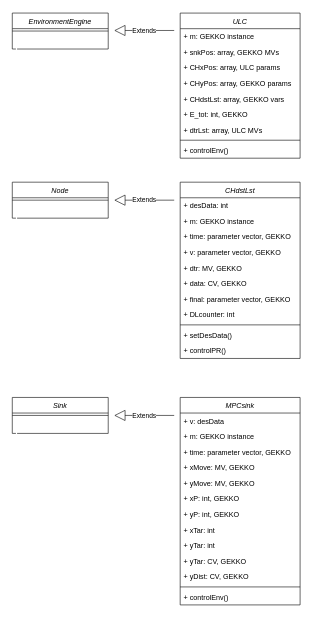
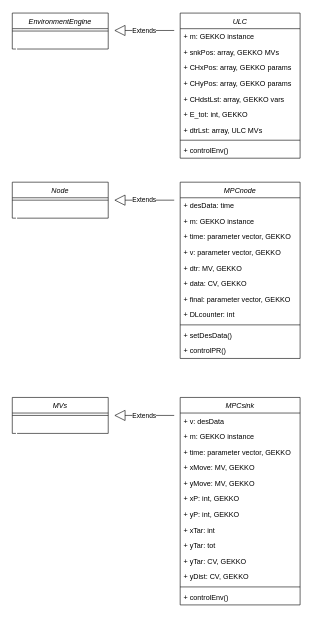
- <mxCell id="11" value="+ CHxPos: array, ULC params&#10; " style="text;strokeColor=none;fillColor=none;align=left;verticalAlign=top;spacingLeft=4;spacingRight=4;overflow=hidden;rotatable=0;points=[[0,0.5],[1,0.5]];portConstraint=eastwest;" parent="8" vertex="1"><mxGeometry y="78" width="200" height="26" as="geometry" /></mxCell>
+ <mxCell id="11" value="+ CHxPos: array, GEKKO params&#10; " style="text;strokeColor=none;fillColor=none;align=left;verticalAlign=top;spacingLeft=4;spacingRight=4;overflow=hidden;rotatable=0;points=[[0,0.5],[1,0.5]];portConstraint=eastwest;" parent="8" vertex="1"><mxGeometry y="78" width="200" height="26" as="geometry" /></mxCell>
- <mxCell id="18" value="CHdstLst" style="swimlane;fontStyle=2;align=center;verticalAlign=top;childLayout=stackLayout;horizontal=1;startSize=26;horizontalStack=0;resizeParent=1;resizeParentMax=0;resizeLast=0;collapsible=1;marginBottom=0;labelBackgroundColor=#ffffff;" parent="1" vertex="1"><mxGeometry x="300" y="303" width="200" height="294" as="geometry" /></mxCell>
+ <mxCell id="18" value="MPCnode" style="swimlane;fontStyle=2;align=center;verticalAlign=top;childLayout=stackLayout;horizontal=1;startSize=26;horizontalStack=0;resizeParent=1;resizeParentMax=0;resizeLast=0;collapsible=1;marginBottom=0;labelBackgroundColor=#ffffff;" parent="1" vertex="1"><mxGeometry x="300" y="303" width="200" height="294" as="geometry" /></mxCell>
- <mxCell id="19" value="+ desData: int&#10; " style="text;strokeColor=none;fillColor=none;align=left;verticalAlign=top;spacingLeft=4;spacingRight=4;overflow=hidden;rotatable=0;points=[[0,0.5],[1,0.5]];portConstraint=eastwest;" parent="18" vertex="1"><mxGeometry y="26" width="200" height="26" as="geometry" /></mxCell>
+ <mxCell id="19" value="+ desData: time&#10; " style="text;strokeColor=none;fillColor=none;align=left;verticalAlign=top;spacingLeft=4;spacingRight=4;overflow=hidden;rotatable=0;points=[[0,0.5],[1,0.5]];portConstraint=eastwest;" parent="18" vertex="1"><mxGeometry y="26" width="200" height="26" as="geometry" /></mxCell>
- <mxCell id="45" value="Sink" style="swimlane;fontStyle=2;align=center;verticalAlign=top;childLayout=stackLayout;horizontal=1;startSize=26;horizontalStack=0;resizeParent=1;resizeParentMax=0;resizeLast=0;collapsible=1;marginBottom=0;" parent="1" vertex="1"><mxGeometry x="20" y="662" width="160" height="60" as="geometry"><mxRectangle x="390" y="1423" width="60" height="26" as="alternateBounds" /></mxGeometry></mxCell>
+ <mxCell id="45" value="MVs" style="swimlane;fontStyle=2;align=center;verticalAlign=top;childLayout=stackLayout;horizontal=1;startSize=26;horizontalStack=0;resizeParent=1;resizeParentMax=0;resizeLast=0;collapsible=1;marginBottom=0;" parent="1" vertex="1"><mxGeometry x="20" y="662" width="160" height="60" as="geometry"><mxRectangle x="390" y="1423" width="60" height="26" as="alternateBounds" /></mxGeometry></mxCell>
- <mxCell id="40" value="+ yTar: int" style="text;strokeColor=none;fillColor=none;align=left;verticalAlign=top;spacingLeft=4;spacingRight=4;overflow=hidden;rotatable=0;points=[[0,0.5],[1,0.5]];portConstraint=eastwest;labelBackgroundColor=#ffffff;" parent="31" vertex="1"><mxGeometry y="234" width="200" height="26" as="geometry" /></mxCell>
+ <mxCell id="40" value="+ yTar: tot" style="text;strokeColor=none;fillColor=none;align=left;verticalAlign=top;spacingLeft=4;spacingRight=4;overflow=hidden;rotatable=0;points=[[0,0.5],[1,0.5]];portConstraint=eastwest;labelBackgroundColor=#ffffff;" parent="31" vertex="1"><mxGeometry y="234" width="200" height="26" as="geometry" /></mxCell>
